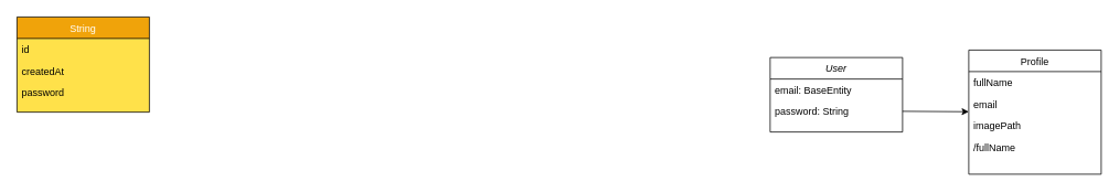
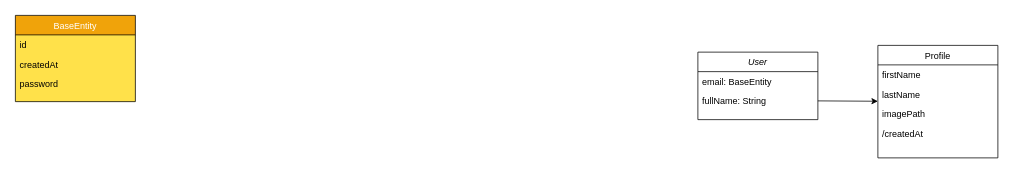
- <mxCell id="10" value="String" style="swimlane;fontStyle=0;align=center;verticalAlign=top;childLayout=stackLayout;horizontal=1;startSize=26;horizontalStack=0;resizeParent=1;resizeLast=0;collapsible=1;marginBottom=0;rounded=0;shadow=0;strokeWidth=1;labelBackgroundColor=none;fillColor=#f0a30a;strokeColor=default;swimlaneFillColor=#FFE14A;fontColor=#FFFFFF;" vertex="1" parent="1"><mxGeometry x="20" y="20" width="160" height="115" as="geometry"><mxRectangle x="340" y="380" width="170" height="26" as="alternateBounds" /></mxGeometry></mxCell>
+ <mxCell id="10" value="BaseEntity" style="swimlane;fontStyle=0;align=center;verticalAlign=top;childLayout=stackLayout;horizontal=1;startSize=26;horizontalStack=0;resizeParent=1;resizeLast=0;collapsible=1;marginBottom=0;rounded=0;shadow=0;strokeWidth=1;labelBackgroundColor=none;fillColor=#f0a30a;strokeColor=default;swimlaneFillColor=#FFE14A;fontColor=#FFFFFF;" vertex="1" parent="1"><mxGeometry x="20" y="20" width="160" height="115" as="geometry"><mxRectangle x="340" y="380" width="170" height="26" as="alternateBounds" /></mxGeometry></mxCell>
- <mxCell id="6" value="fullName" style="text;align=left;verticalAlign=top;spacingLeft=4;spacingRight=4;overflow=hidden;rotatable=0;points=[[0,0.5],[1,0.5]];portConstraint=eastwest;rounded=0;shadow=0;html=0;" vertex="1" parent="5"><mxGeometry y="26" width="160" height="26" as="geometry" /></mxCell>
+ <mxCell id="6" value="firstName" style="text;align=left;verticalAlign=top;spacingLeft=4;spacingRight=4;overflow=hidden;rotatable=0;points=[[0,0.5],[1,0.5]];portConstraint=eastwest;rounded=0;shadow=0;html=0;" vertex="1" parent="5"><mxGeometry y="26" width="160" height="26" as="geometry" /></mxCell>
- <mxCell id="7" value="email" style="text;align=left;verticalAlign=top;spacingLeft=4;spacingRight=4;overflow=hidden;rotatable=0;points=[[0,0.5],[1,0.5]];portConstraint=eastwest;rounded=0;shadow=0;html=0;" vertex="1" parent="5"><mxGeometry y="52" width="160" height="26" as="geometry" /></mxCell>
+ <mxCell id="7" value="lastName" style="text;align=left;verticalAlign=top;spacingLeft=4;spacingRight=4;overflow=hidden;rotatable=0;points=[[0,0.5],[1,0.5]];portConstraint=eastwest;rounded=0;shadow=0;html=0;" vertex="1" parent="5"><mxGeometry y="52" width="160" height="26" as="geometry" /></mxCell>
- <mxCell id="4" value="password: String" style="text;align=left;verticalAlign=top;spacingLeft=4;spacingRight=4;overflow=hidden;rotatable=0;points=[[0,0.5],[1,0.5]];portConstraint=eastwest;rounded=0;shadow=0;html=0;" vertex="1" parent="2"><mxGeometry y="52" width="160" height="26" as="geometry" /></mxCell>
+ <mxCell id="4" value="fullName: String" style="text;align=left;verticalAlign=top;spacingLeft=4;spacingRight=4;overflow=hidden;rotatable=0;points=[[0,0.5],[1,0.5]];portConstraint=eastwest;rounded=0;shadow=0;html=0;" vertex="1" parent="2"><mxGeometry y="52" width="160" height="26" as="geometry" /></mxCell>
- <mxCell id="9" value="/fullName" style="text;align=left;verticalAlign=top;spacingLeft=4;spacingRight=4;overflow=hidden;rotatable=0;points=[[0,0.5],[1,0.5]];portConstraint=eastwest;rounded=0;shadow=0;html=0;" vertex="1" parent="5"><mxGeometry y="104" width="160" height="26" as="geometry" /></mxCell>
+ <mxCell id="9" value="/createdAt" style="text;align=left;verticalAlign=top;spacingLeft=4;spacingRight=4;overflow=hidden;rotatable=0;points=[[0,0.5],[1,0.5]];portConstraint=eastwest;rounded=0;shadow=0;html=0;" vertex="1" parent="5"><mxGeometry y="104" width="160" height="26" as="geometry" /></mxCell>
